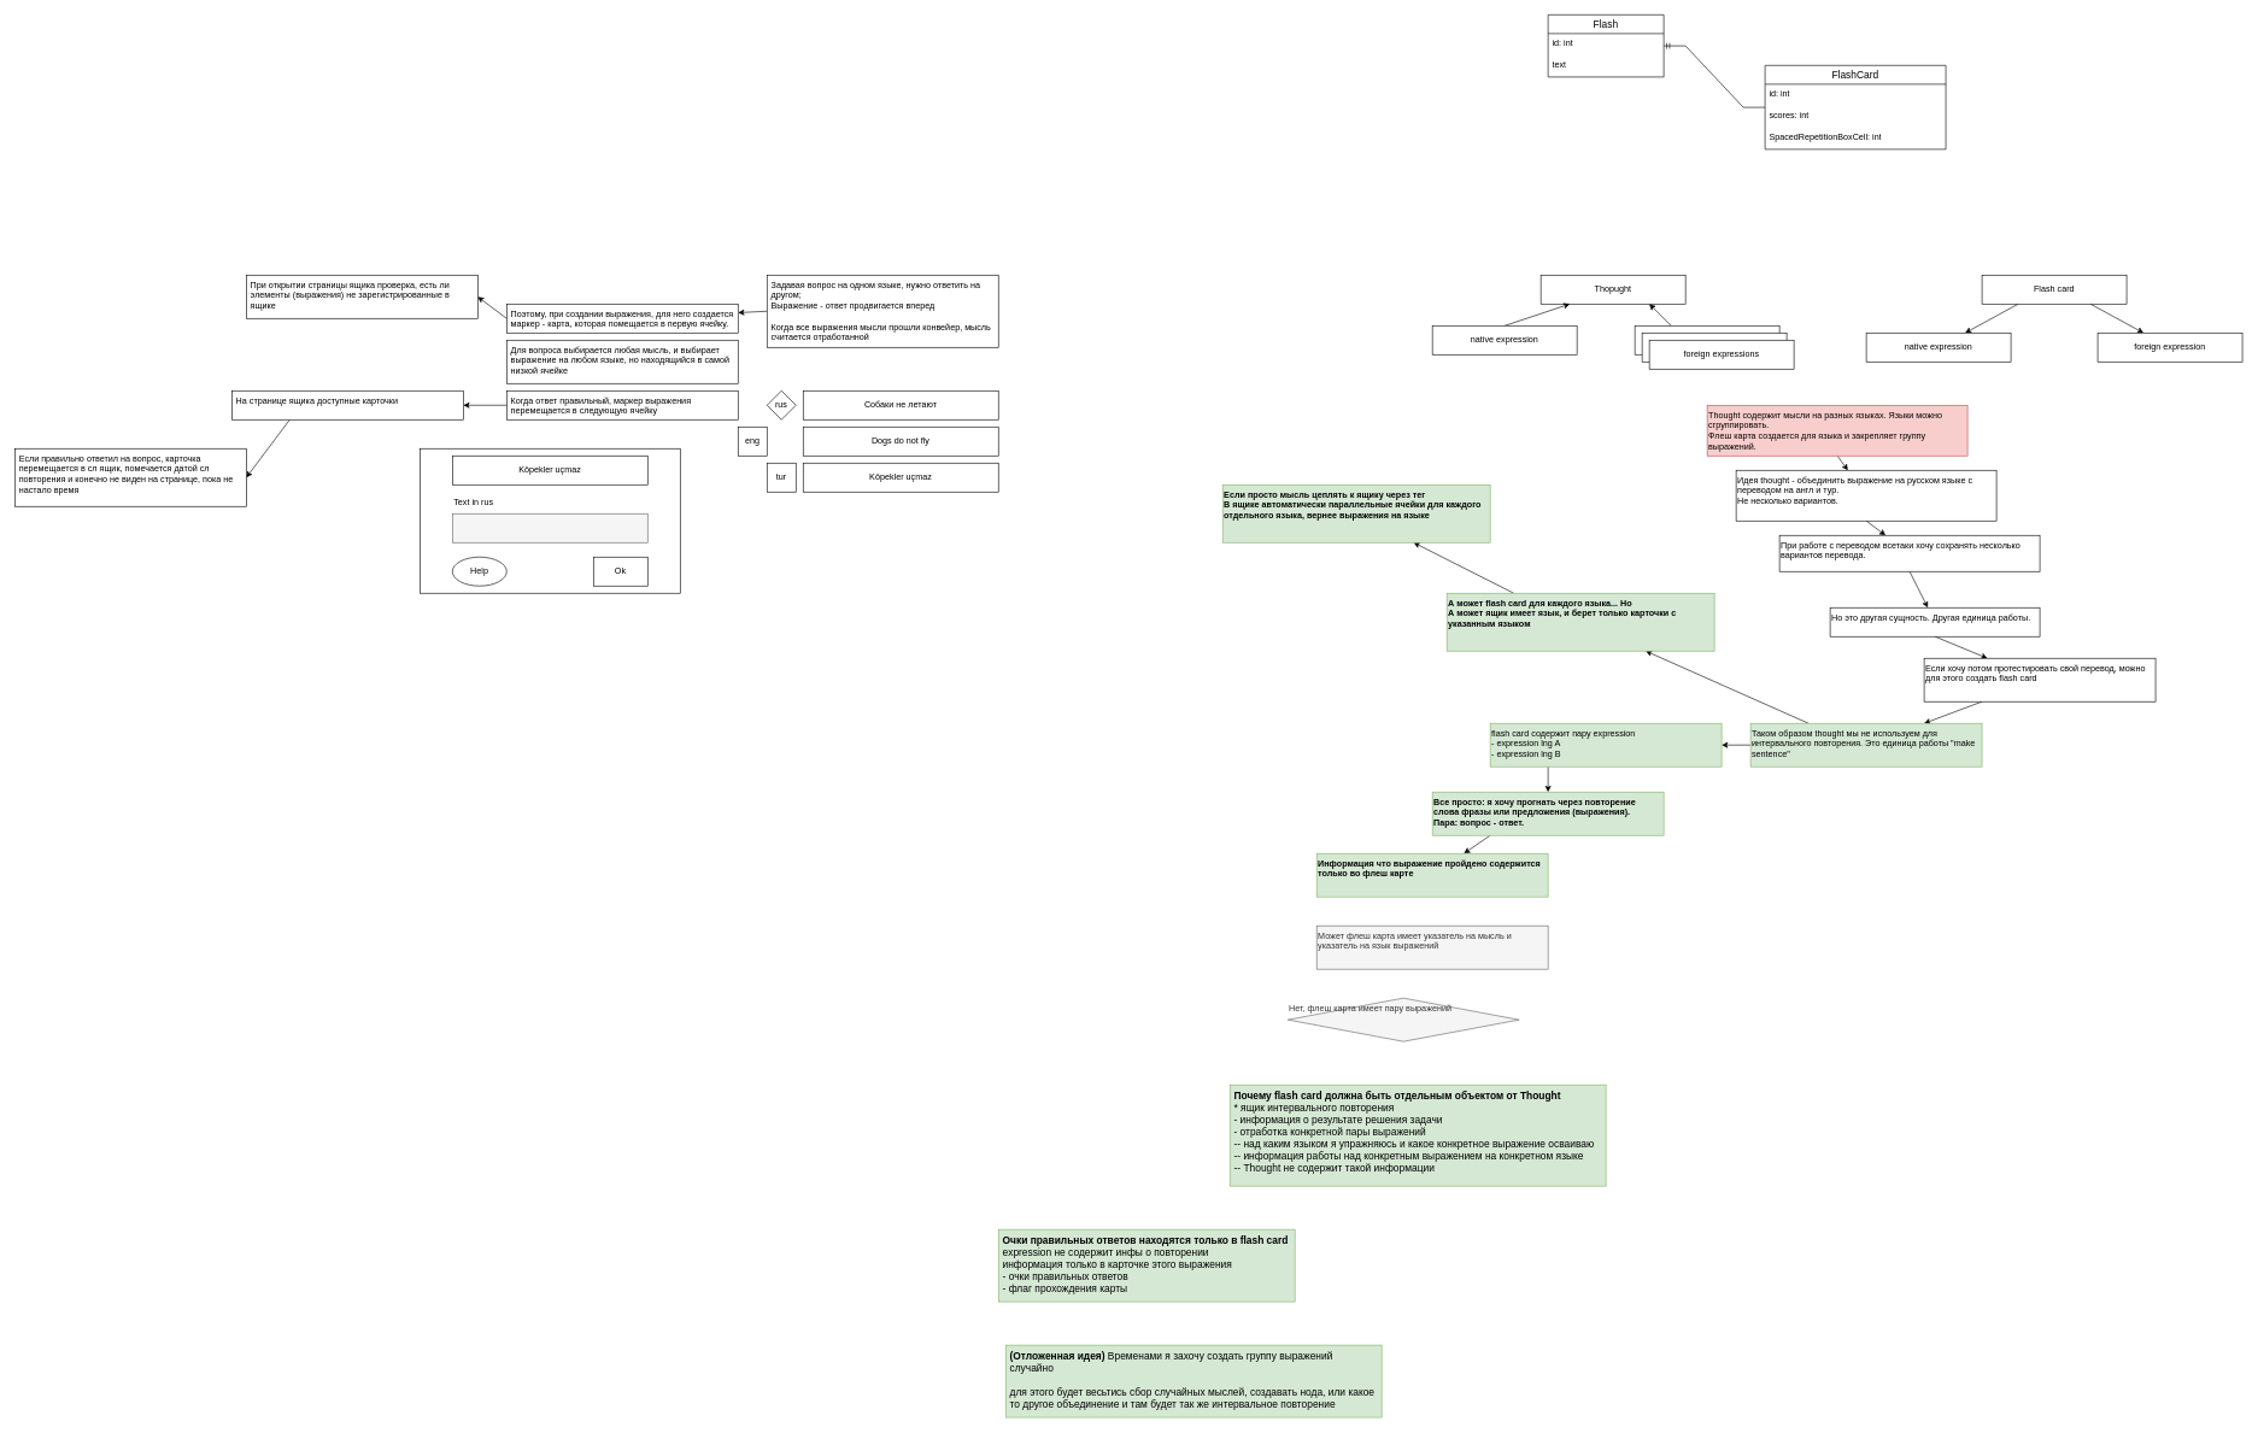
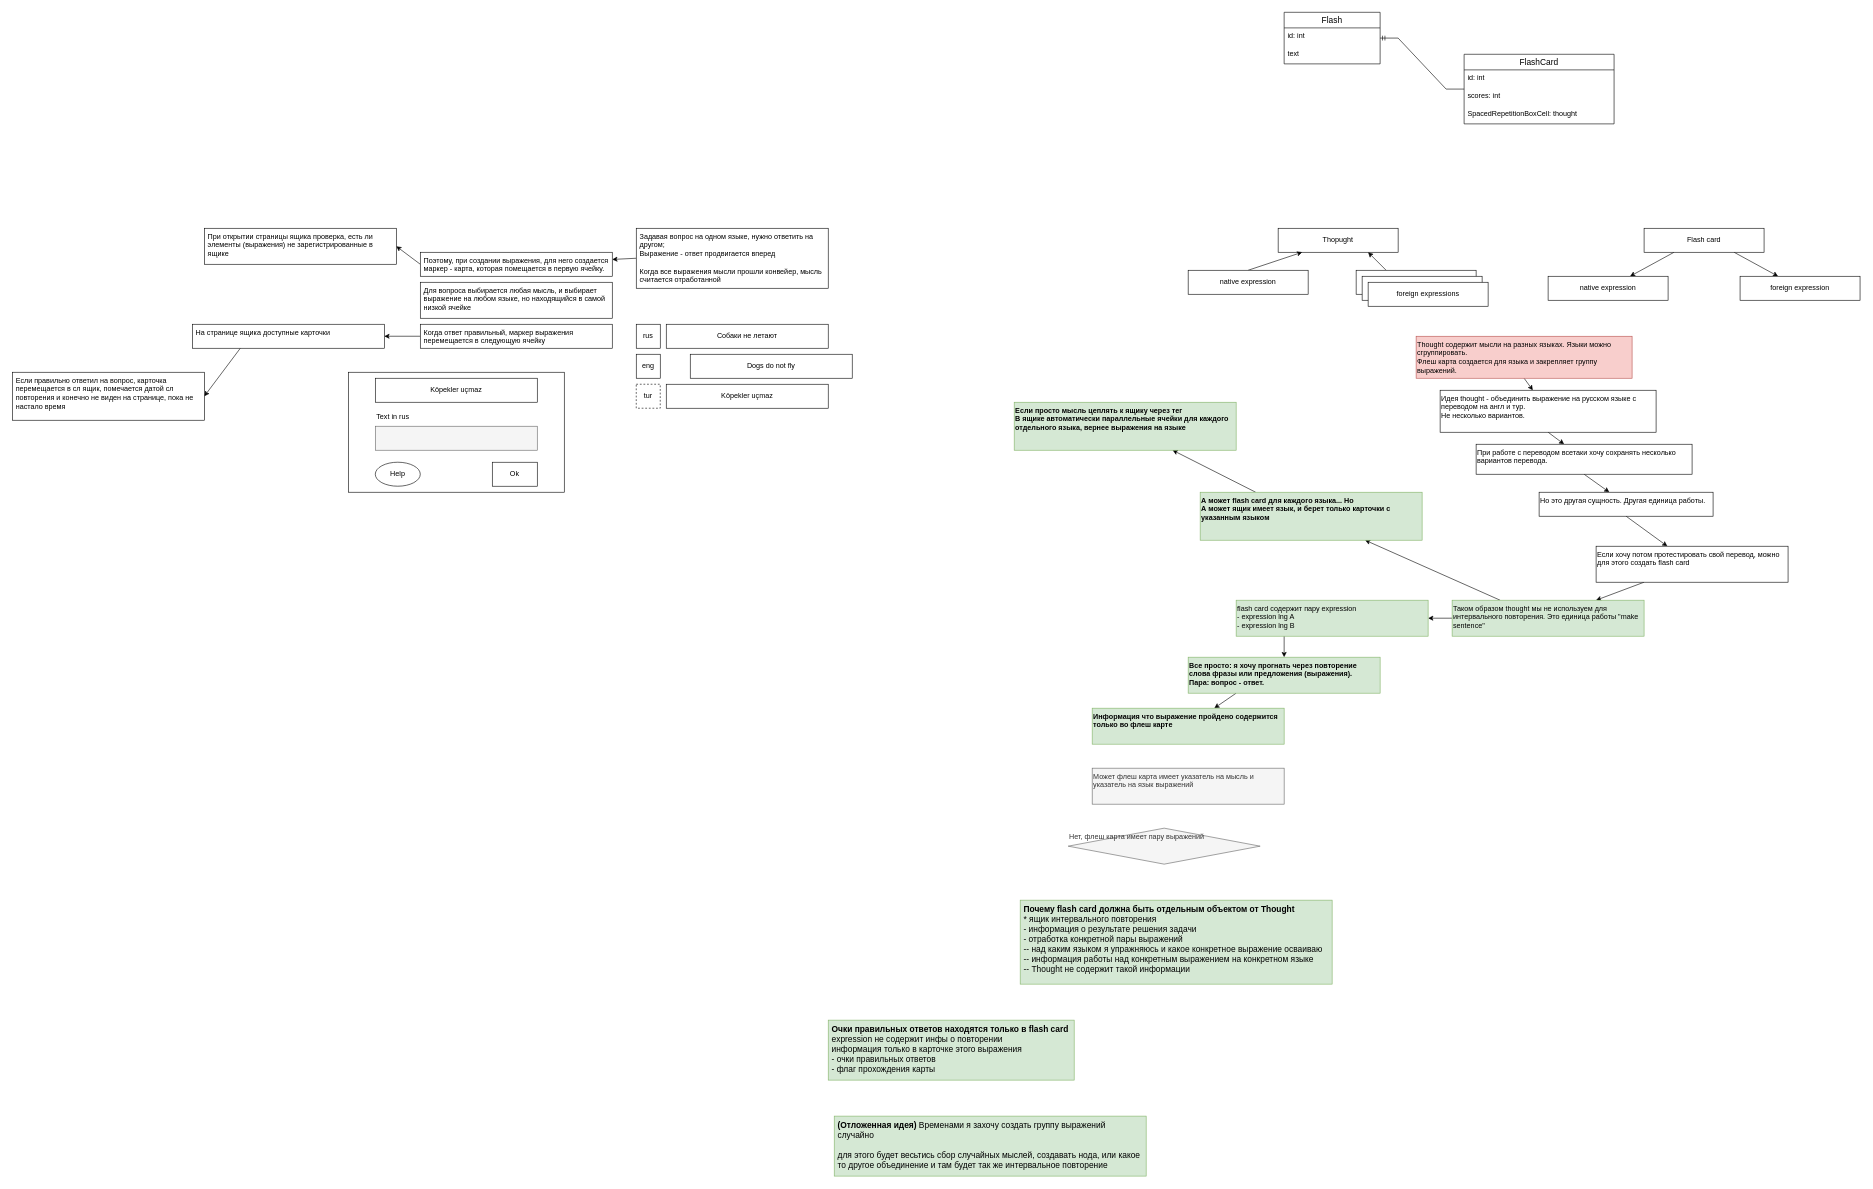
- <mxCell id="8" value="SpacedRepetitionBoxCell: int" style="text;strokeColor=none;fillColor=none;spacingLeft=4;spacingRight=4;overflow=hidden;rotatable=0;points=[[0,0.5],[1,0.5]];portConstraint=eastwest;fontSize=12;whiteSpace=wrap;html=1;" parent="5" vertex="1"><mxGeometry y="86" width="250" height="30" as="geometry" /></mxCell>
+ <mxCell id="8" value="SpacedRepetitionBoxCell: thought" style="text;strokeColor=none;fillColor=none;spacingLeft=4;spacingRight=4;overflow=hidden;rotatable=0;points=[[0,0.5],[1,0.5]];portConstraint=eastwest;fontSize=12;whiteSpace=wrap;html=1;" parent="5" vertex="1"><mxGeometry y="86" width="250" height="30" as="geometry" /></mxCell>
- <mxCell id="53" value="rus" style="rhombus;whiteSpace=wrap;html=1;" vertex="1" parent="1"><mxGeometry x="1060" y="540" width="40" height="40" as="geometry" /></mxCell>
+ <mxCell id="53" value="rus" style="rounded=0;whiteSpace=wrap;html=1;" vertex="1" parent="1"><mxGeometry x="1060" y="540" width="40" height="40" as="geometry" /></mxCell>
- <mxCell id="50" value="eng" style="rounded=0;whiteSpace=wrap;html=1;" vertex="1" parent="1"><mxGeometry x="1020" y="590" width="40" height="40" as="geometry" /></mxCell>
+ <mxCell id="50" value="eng" style="rounded=0;whiteSpace=wrap;html=1;" vertex="1" parent="1"><mxGeometry x="1060" y="590" width="40" height="40" as="geometry" /></mxCell>
- <mxCell id="49" value="Dogs do not fly" style="rounded=0;whiteSpace=wrap;html=1;" vertex="1" parent="1"><mxGeometry x="1110" y="590" width="270" height="40" as="geometry" /></mxCell>
+ <mxCell id="49" value="Dogs do not fly" style="rounded=0;whiteSpace=wrap;html=1;" vertex="1" parent="1"><mxGeometry x="1150" y="590" width="270" height="40" as="geometry" /></mxCell>
- <mxCell id="52" value="tur" style="rounded=0;whiteSpace=wrap;html=1;" vertex="1" parent="1"><mxGeometry x="1060" y="640" width="40" height="40" as="geometry" /></mxCell>
+ <mxCell id="52" value="tur" style="rounded=0;whiteSpace=wrap;html=1;dashed=1;" vertex="1" parent="1"><mxGeometry x="1060" y="640" width="40" height="40" as="geometry" /></mxCell>
- <mxCell id="29" value="Но это другая сущность. Другая единица работы." style="rounded=0;whiteSpace=wrap;html=1;align=left;verticalAlign=top;" vertex="1" parent="1"><mxGeometry x="2530" y="840" width="290" height="40" as="geometry" /></mxCell>
+ <mxCell id="29" value="Но это другая сущность. Другая единица работы." style="rounded=0;whiteSpace=wrap;html=1;align=left;verticalAlign=top;" vertex="1" parent="1"><mxGeometry x="2565" y="820" width="290" height="40" as="geometry" /></mxCell>
